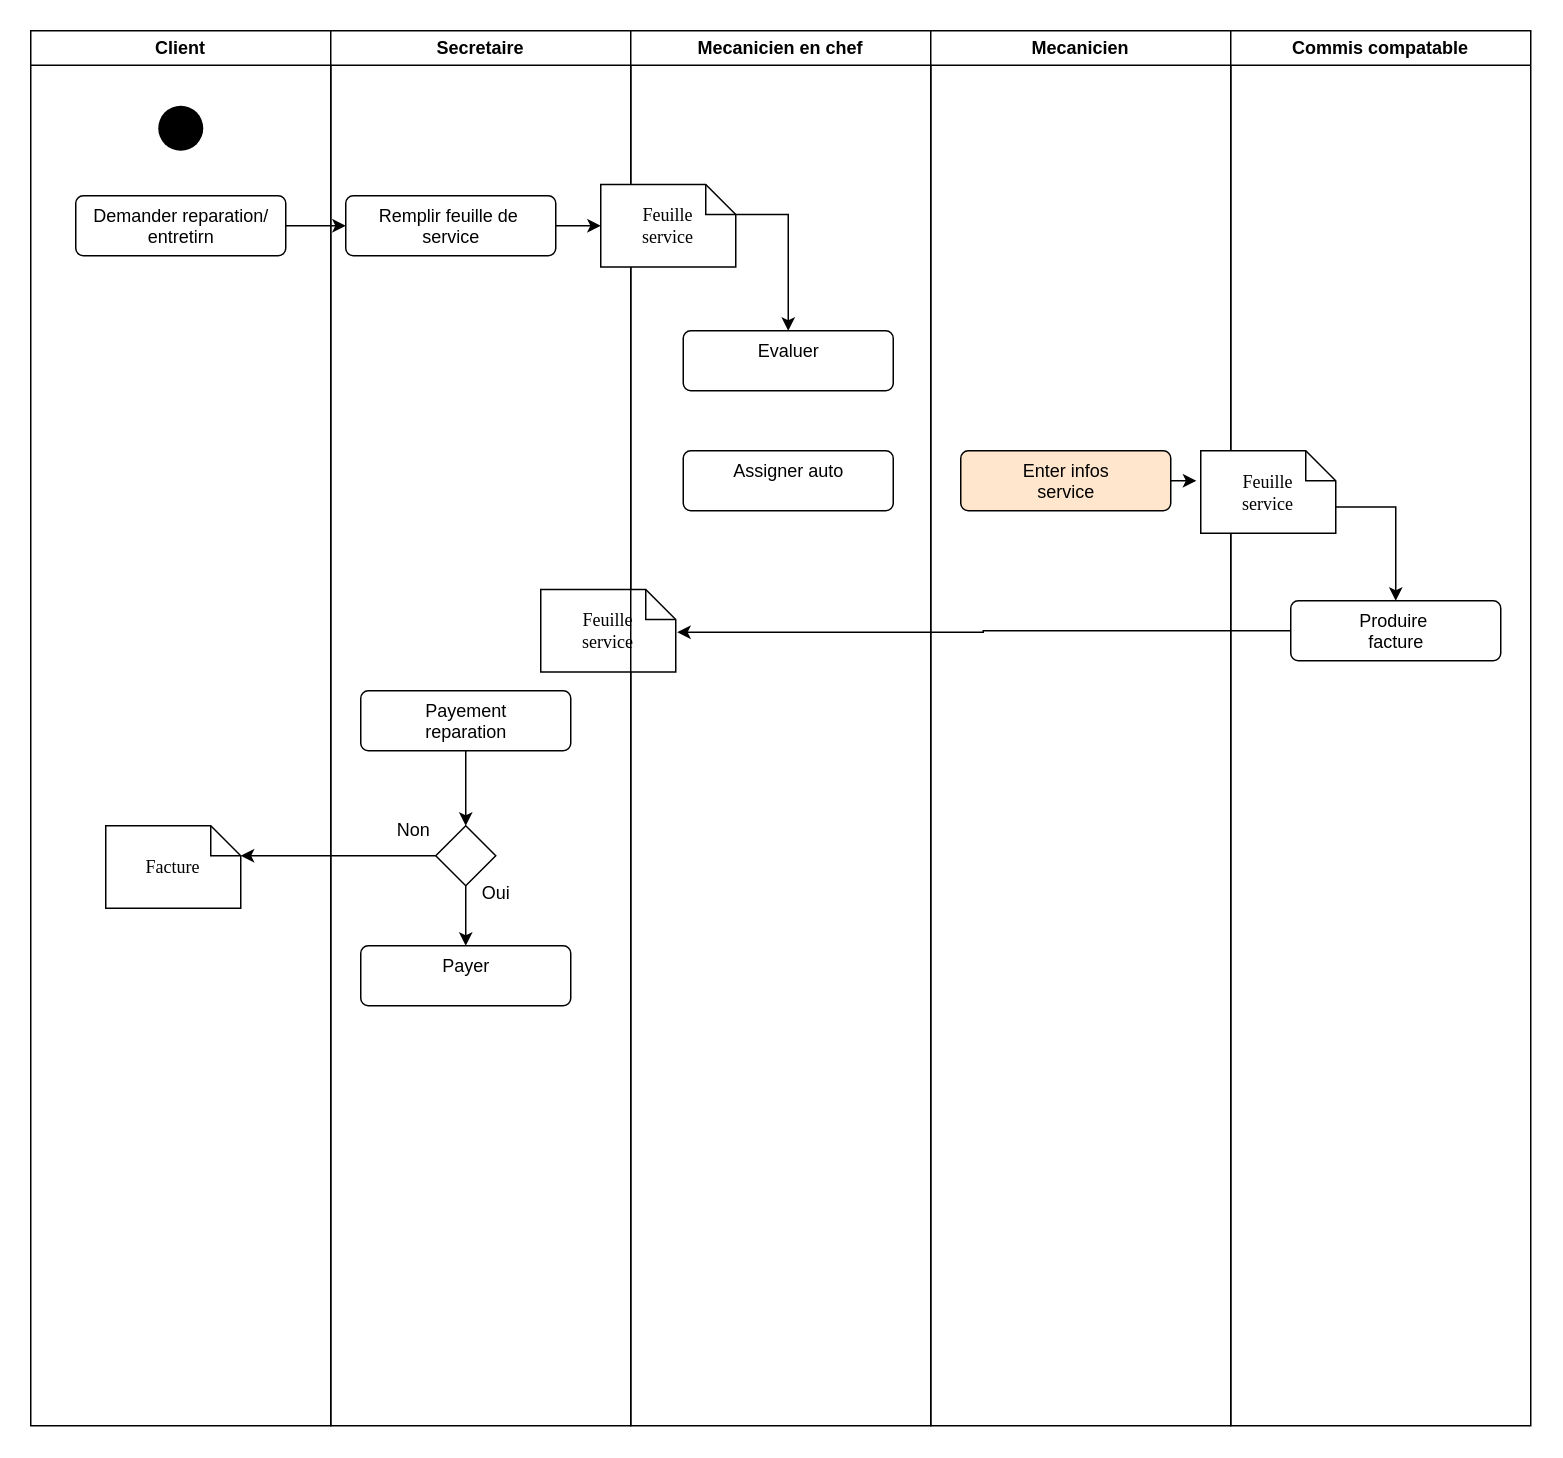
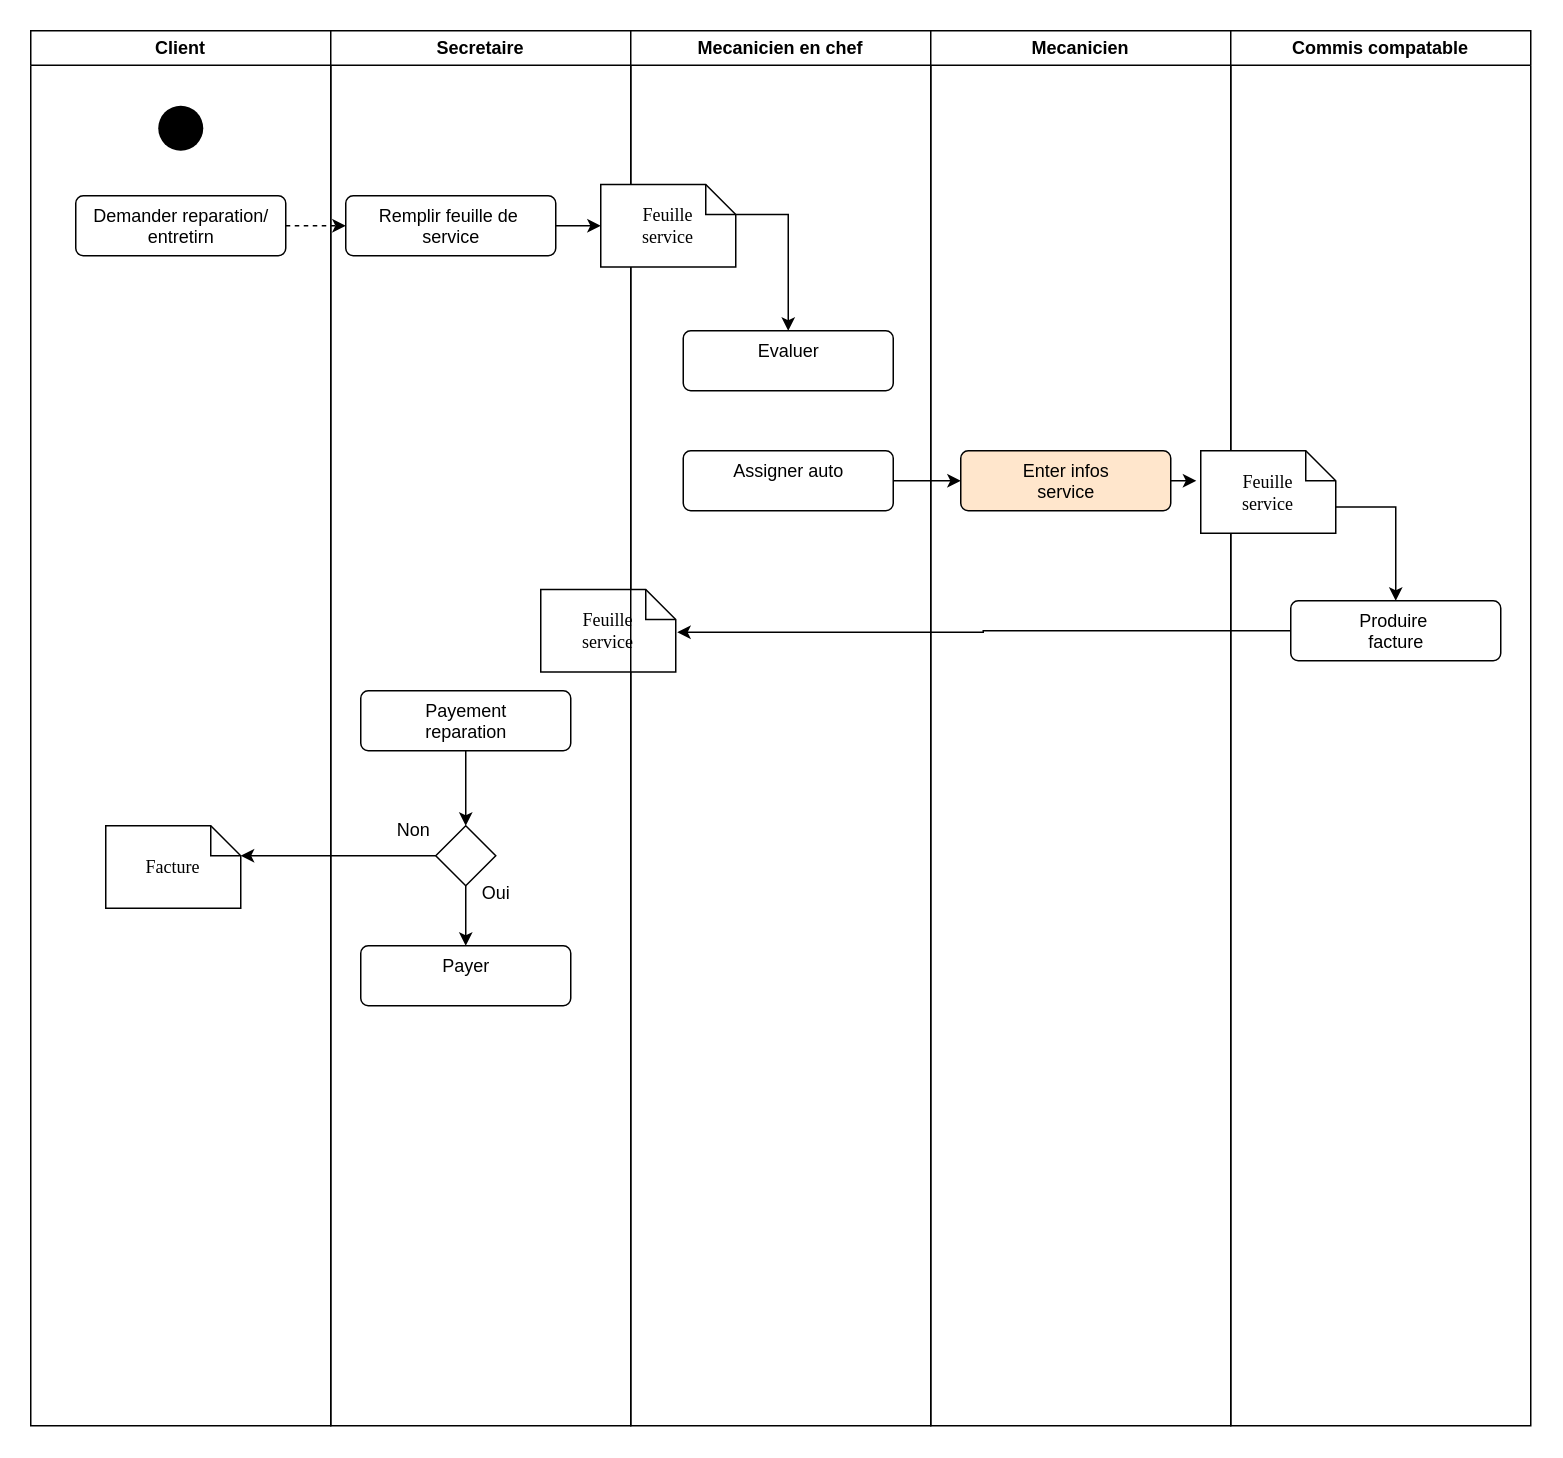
- <mxCell id="28" style="edgeStyle=orthogonalEdgeStyle;rounded=0;orthogonalLoop=1;jettySize=auto;html=1;exitX=1;exitY=0.5;exitDx=0;exitDy=0;" edge="1" parent="1" source="4" target="7"><mxGeometry relative="1" as="geometry" /></mxCell>
+ <mxCell id="28" style="edgeStyle=orthogonalEdgeStyle;rounded=0;orthogonalLoop=1;jettySize=auto;html=1;exitX=1;exitY=0.5;exitDx=0;exitDy=0;dashed=1;" edge="1" parent="1" source="4" target="7"><mxGeometry relative="1" as="geometry" /></mxCell>
+ <mxCell id="29" style="edgeStyle=orthogonalEdgeStyle;rounded=0;orthogonalLoop=1;jettySize=auto;html=1;exitX=1;exitY=0.5;exitDx=0;exitDy=0;" edge="1" parent="1" source="20" target="22"><mxGeometry relative="1" as="geometry" /></mxCell>
